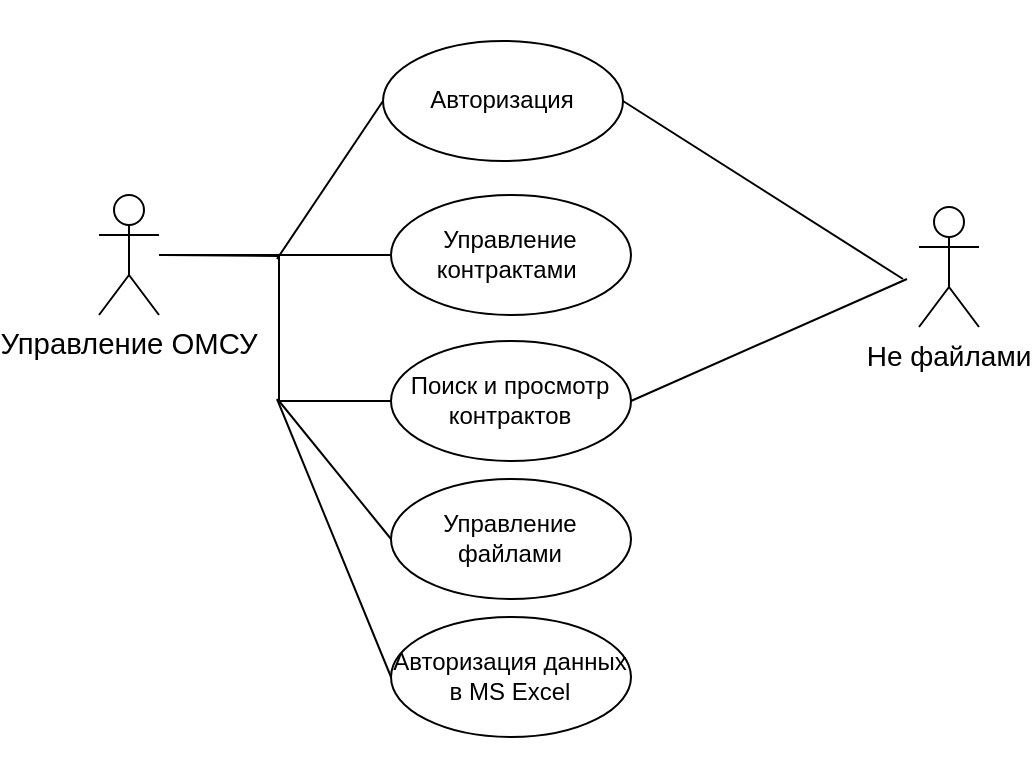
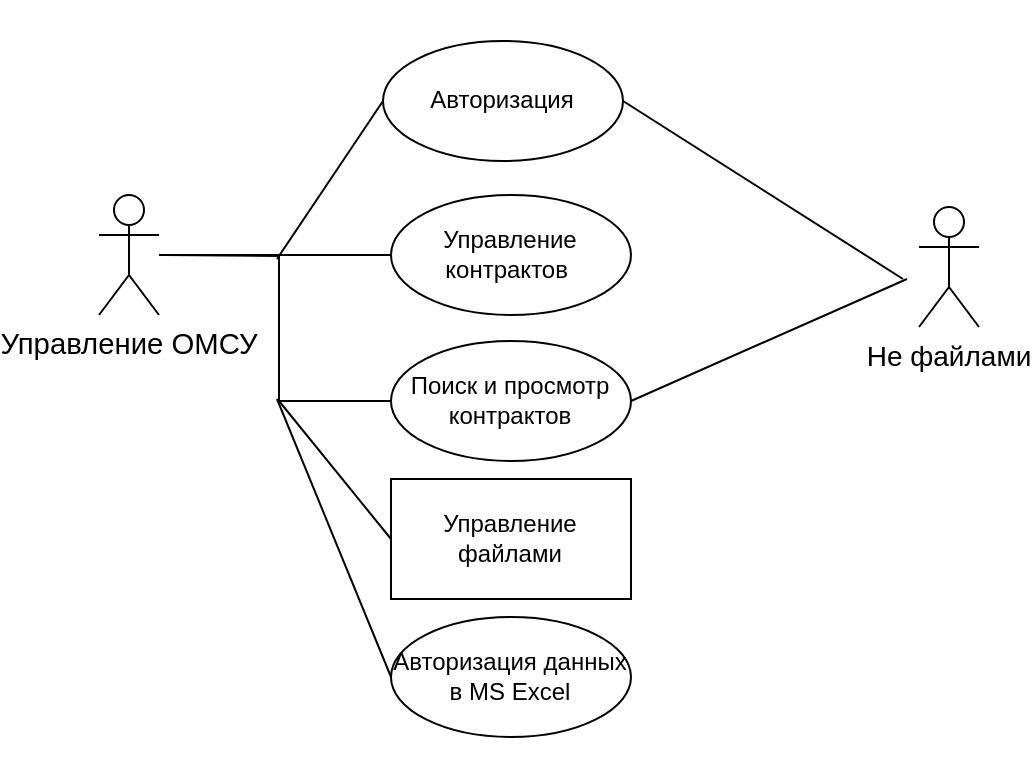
- <mxCell id="5" value="Управление контрактами&amp;nbsp;" style="ellipse;whiteSpace=wrap;html=1;verticalAlign=middle;" vertex="1" parent="1"><mxGeometry x="166" y="97" width="120" height="60" as="geometry" /></mxCell>
+ <mxCell id="5" value="Управление контрактов&amp;nbsp;" style="ellipse;whiteSpace=wrap;html=1;verticalAlign=middle;" vertex="1" parent="1"><mxGeometry x="166" y="97" width="120" height="60" as="geometry" /></mxCell>
- <mxCell id="8" value="Управление файлами" style="ellipse;whiteSpace=wrap;html=1;verticalAlign=middle;" vertex="1" parent="1"><mxGeometry x="166" y="239" width="120" height="60" as="geometry" /></mxCell>
+ <mxCell id="8" value="Управление файлами" style="whiteSpace=wrap;html=1;verticalAlign=middle;rounded=0;" vertex="1" parent="1"><mxGeometry x="166" y="239" width="120" height="60" as="geometry" /></mxCell>
